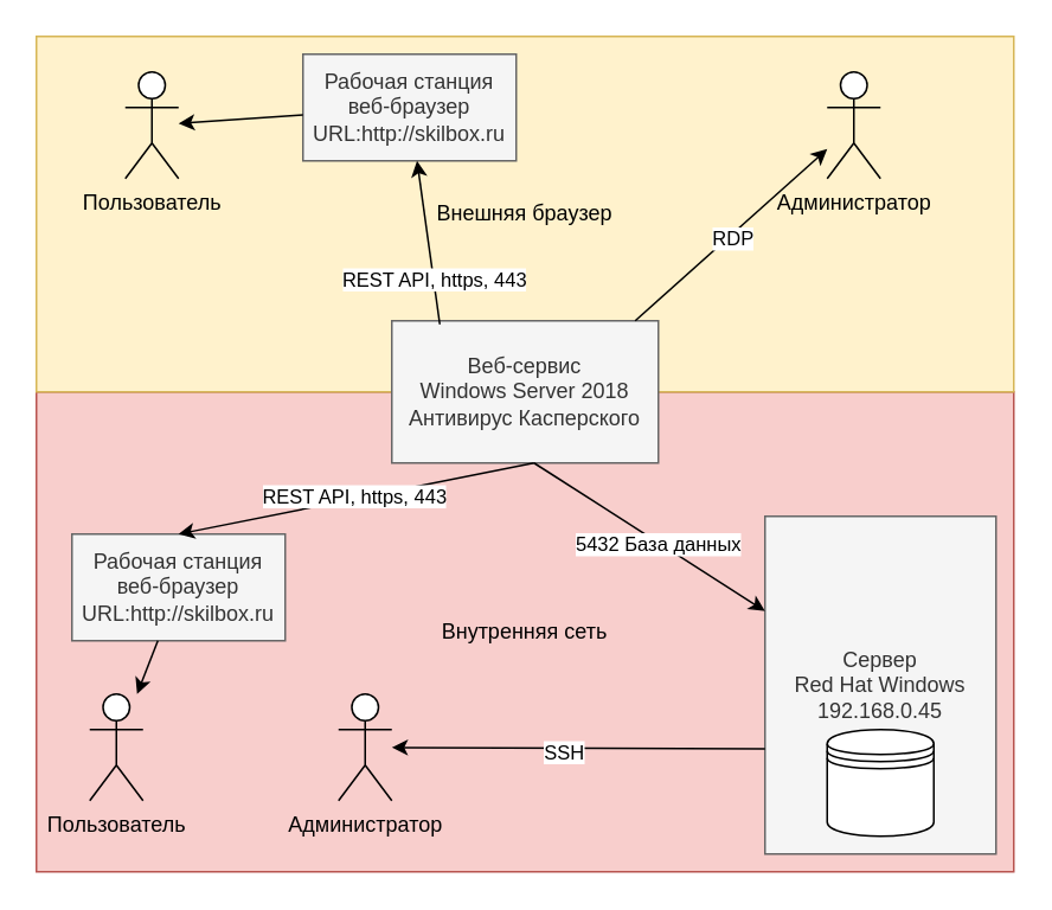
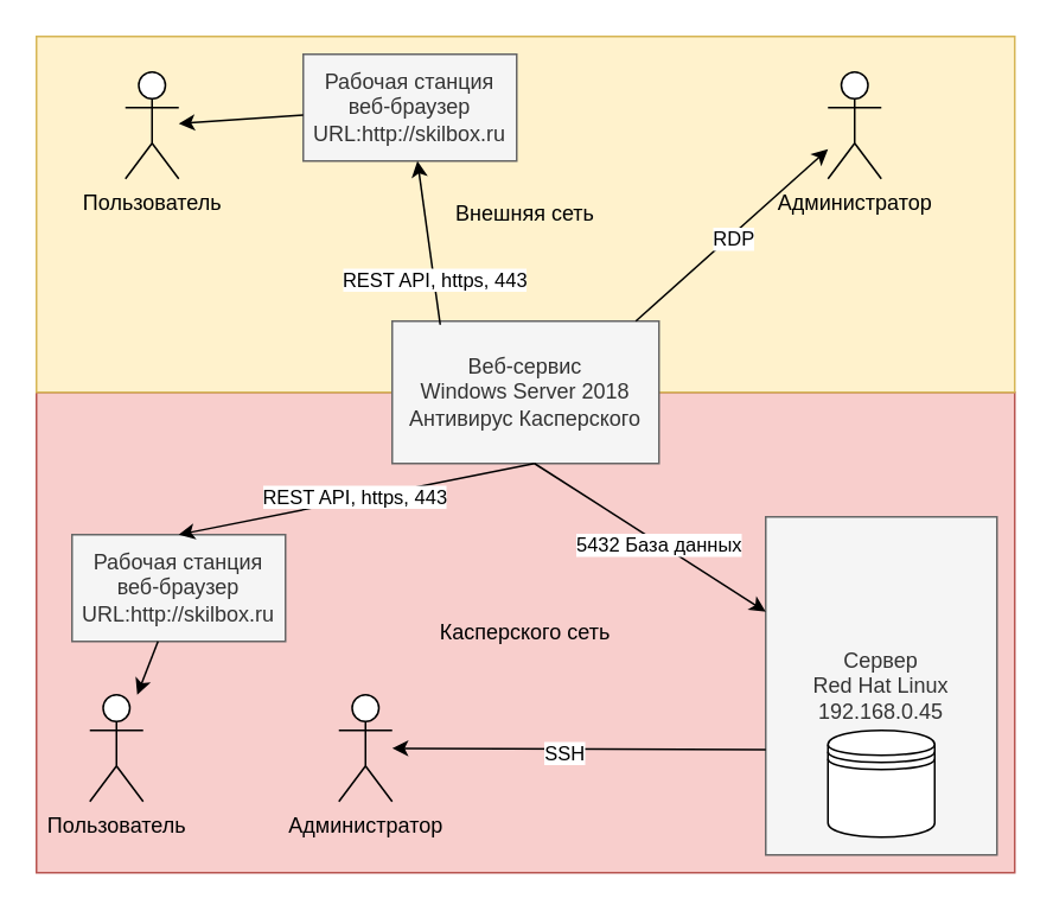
- <mxCell id="3" value="Внешняя браузер" style="rounded=0;whiteSpace=wrap;html=1;fillColor=#fff2cc;strokeColor=#d6b656;" vertex="1" parent="1"><mxGeometry x="20" y="20" width="550" height="200" as="geometry" /></mxCell>
+ <mxCell id="3" value="Внешняя сеть" style="rounded=0;whiteSpace=wrap;html=1;fillColor=#fff2cc;strokeColor=#d6b656;" vertex="1" parent="1"><mxGeometry x="20" y="20" width="550" height="200" as="geometry" /></mxCell>
- <mxCell id="2" value="Внутренняя сеть" style="rounded=0;whiteSpace=wrap;html=1;fillColor=#f8cecc;strokeColor=#b85450;" vertex="1" parent="1"><mxGeometry x="20" y="220" width="550" height="270" as="geometry" /></mxCell>
+ <mxCell id="2" value="Касперского сеть" style="rounded=0;whiteSpace=wrap;html=1;fillColor=#f8cecc;strokeColor=#b85450;" vertex="1" parent="1"><mxGeometry x="20" y="220" width="550" height="270" as="geometry" /></mxCell>
- <mxCell id="15" value="Сервер&lt;br&gt;Red Hat Windows&lt;br&gt;192.168.0.45" style="rounded=0;whiteSpace=wrap;html=1;fillColor=#f5f5f5;fontColor=#333333;strokeColor=#666666;" vertex="1" parent="1"><mxGeometry x="430" y="290" width="130" height="190" as="geometry" /></mxCell>
+ <mxCell id="15" value="Сервер&lt;br&gt;Red Hat Linux&lt;br&gt;192.168.0.45" style="rounded=0;whiteSpace=wrap;html=1;fillColor=#f5f5f5;fontColor=#333333;strokeColor=#666666;" vertex="1" parent="1"><mxGeometry x="430" y="290" width="130" height="190" as="geometry" /></mxCell>
